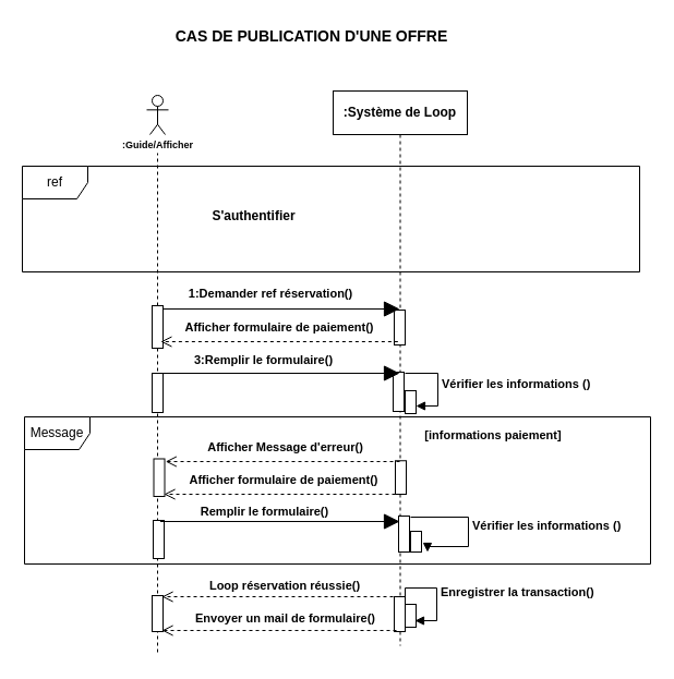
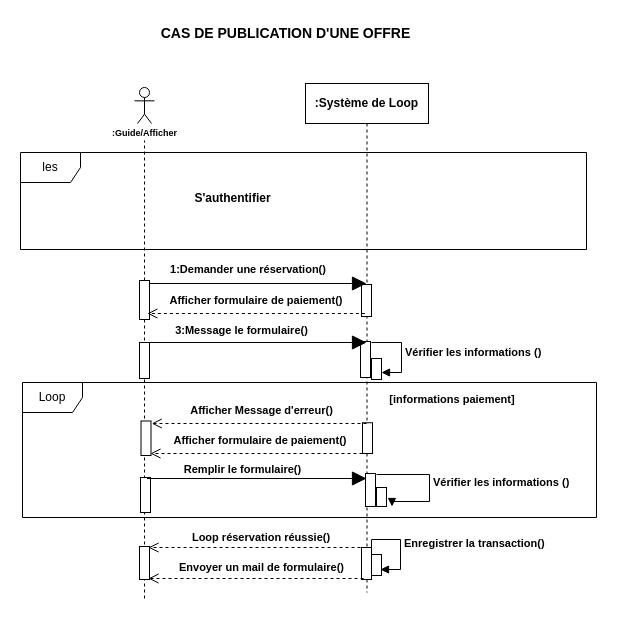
- <mxCell id="25" value="ref" style="shape=umlFrame;whiteSpace=wrap;html=1;pointerEvents=0;fillColor=#FFFFFF;fillStyle=auto;" vertex="1" parent="1"><mxGeometry x="20" y="152" width="566" height="97" as="geometry" /></mxCell>
+ <mxCell id="25" value="les" style="shape=umlFrame;whiteSpace=wrap;html=1;pointerEvents=0;fillColor=#FFFFFF;fillStyle=auto;" vertex="1" parent="1"><mxGeometry x="20" y="152" width="566" height="97" as="geometry" /></mxCell>
- <mxCell id="17" value="&lt;font style=&quot;font-size: 11px;&quot;&gt;&lt;font style=&quot;&quot;&gt;&lt;b style=&quot;&quot;&gt;1:Demander ref réservation&lt;/b&gt;&lt;/font&gt;&lt;b style=&quot;background-color: transparent; color: light-dark(rgb(0, 0, 0), rgb(255, 255, 255));&quot;&gt;()&lt;/b&gt;&lt;/font&gt;" style="text;html=1;align=center;verticalAlign=middle;whiteSpace=wrap;rounded=0;" vertex="1" parent="1"><mxGeometry x="162.36" y="258" width="172" height="22" as="geometry" /></mxCell>
+ <mxCell id="17" value="&lt;font style=&quot;font-size: 11px;&quot;&gt;&lt;font style=&quot;&quot;&gt;&lt;b style=&quot;&quot;&gt;1:Demander une réservation&lt;/b&gt;&lt;/font&gt;&lt;b style=&quot;background-color: transparent; color: light-dark(rgb(0, 0, 0), rgb(255, 255, 255));&quot;&gt;()&lt;/b&gt;&lt;/font&gt;" style="text;html=1;align=center;verticalAlign=middle;whiteSpace=wrap;rounded=0;" vertex="1" parent="1"><mxGeometry x="162.36" y="258" width="172" height="22" as="geometry" /></mxCell>
- <mxCell id="14" value="&lt;font style=&quot;color: light-dark(rgb(0, 0, 0), rgb(0, 0, 0)); font-size: 11px;&quot;&gt;&lt;b style=&quot;&quot;&gt;3:Remplir le formulaire()&lt;/b&gt;&lt;/font&gt;" style="text;html=1;align=center;verticalAlign=middle;whiteSpace=wrap;rounded=0;" vertex="1" parent="1"><mxGeometry x="169" y="321" width="145.08" height="17" as="geometry" /></mxCell>
+ <mxCell id="14" value="&lt;font style=&quot;color: light-dark(rgb(0, 0, 0), rgb(0, 0, 0)); font-size: 11px;&quot;&gt;&lt;b style=&quot;&quot;&gt;3:Message le formulaire()&lt;/b&gt;&lt;/font&gt;" style="text;html=1;align=center;verticalAlign=middle;whiteSpace=wrap;rounded=0;" vertex="1" parent="1"><mxGeometry x="169" y="321" width="145.08" height="17" as="geometry" /></mxCell>
- <mxCell id="34" value="Message" style="shape=umlFrame;whiteSpace=wrap;html=1;pointerEvents=0;" vertex="1" parent="1"><mxGeometry x="22" y="382" width="574" height="135" as="geometry" /></mxCell>
+ <mxCell id="34" value="Loop" style="shape=umlFrame;whiteSpace=wrap;html=1;pointerEvents=0;" vertex="1" parent="1"><mxGeometry x="22" y="382" width="574" height="135" as="geometry" /></mxCell>
